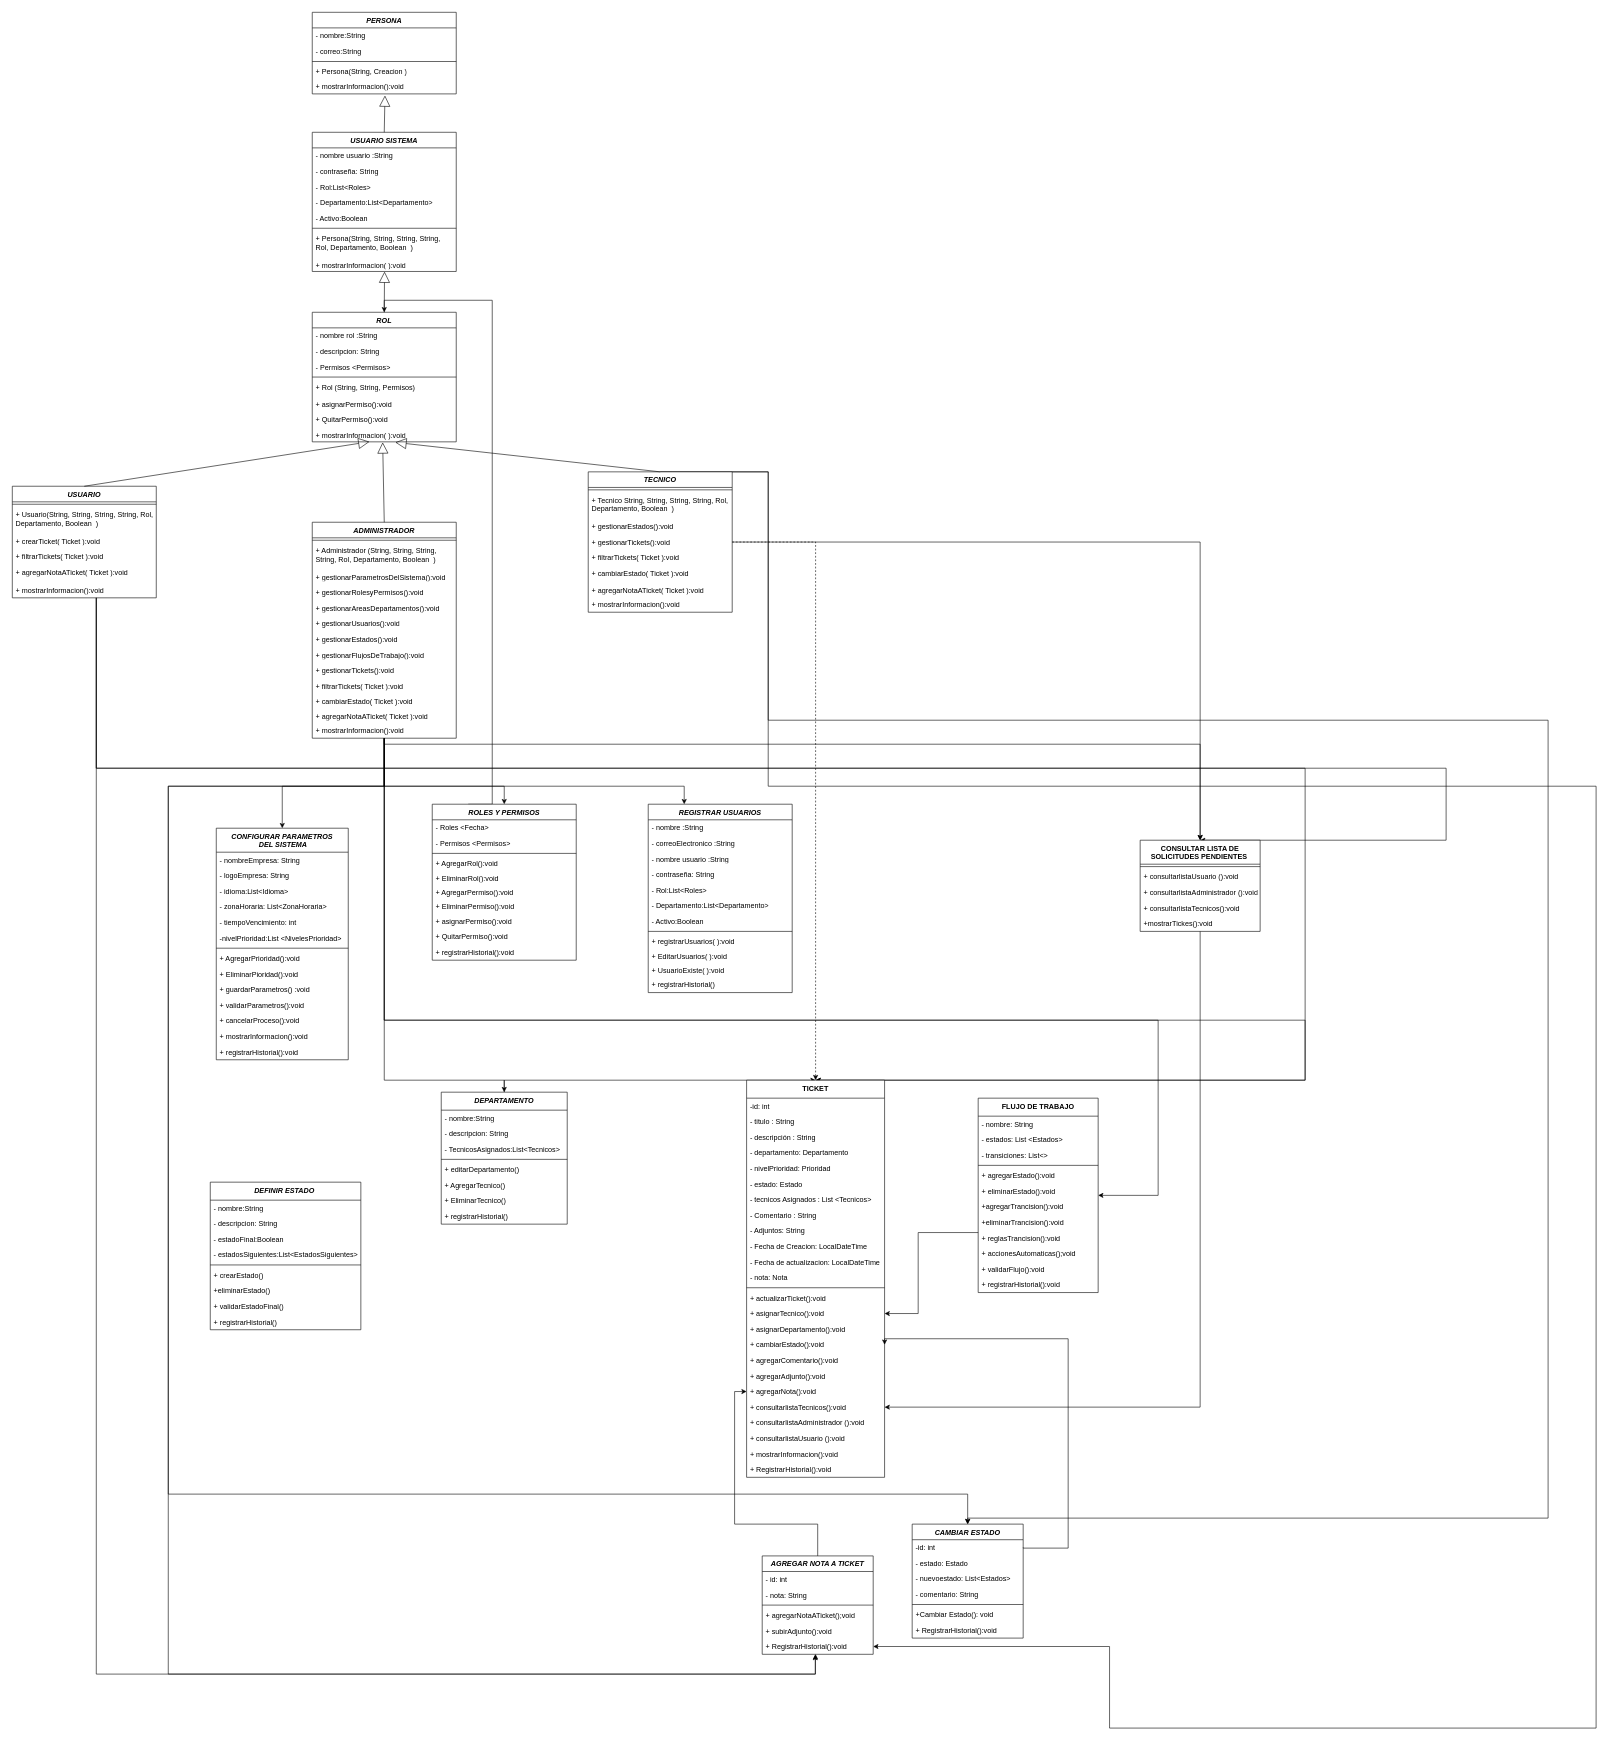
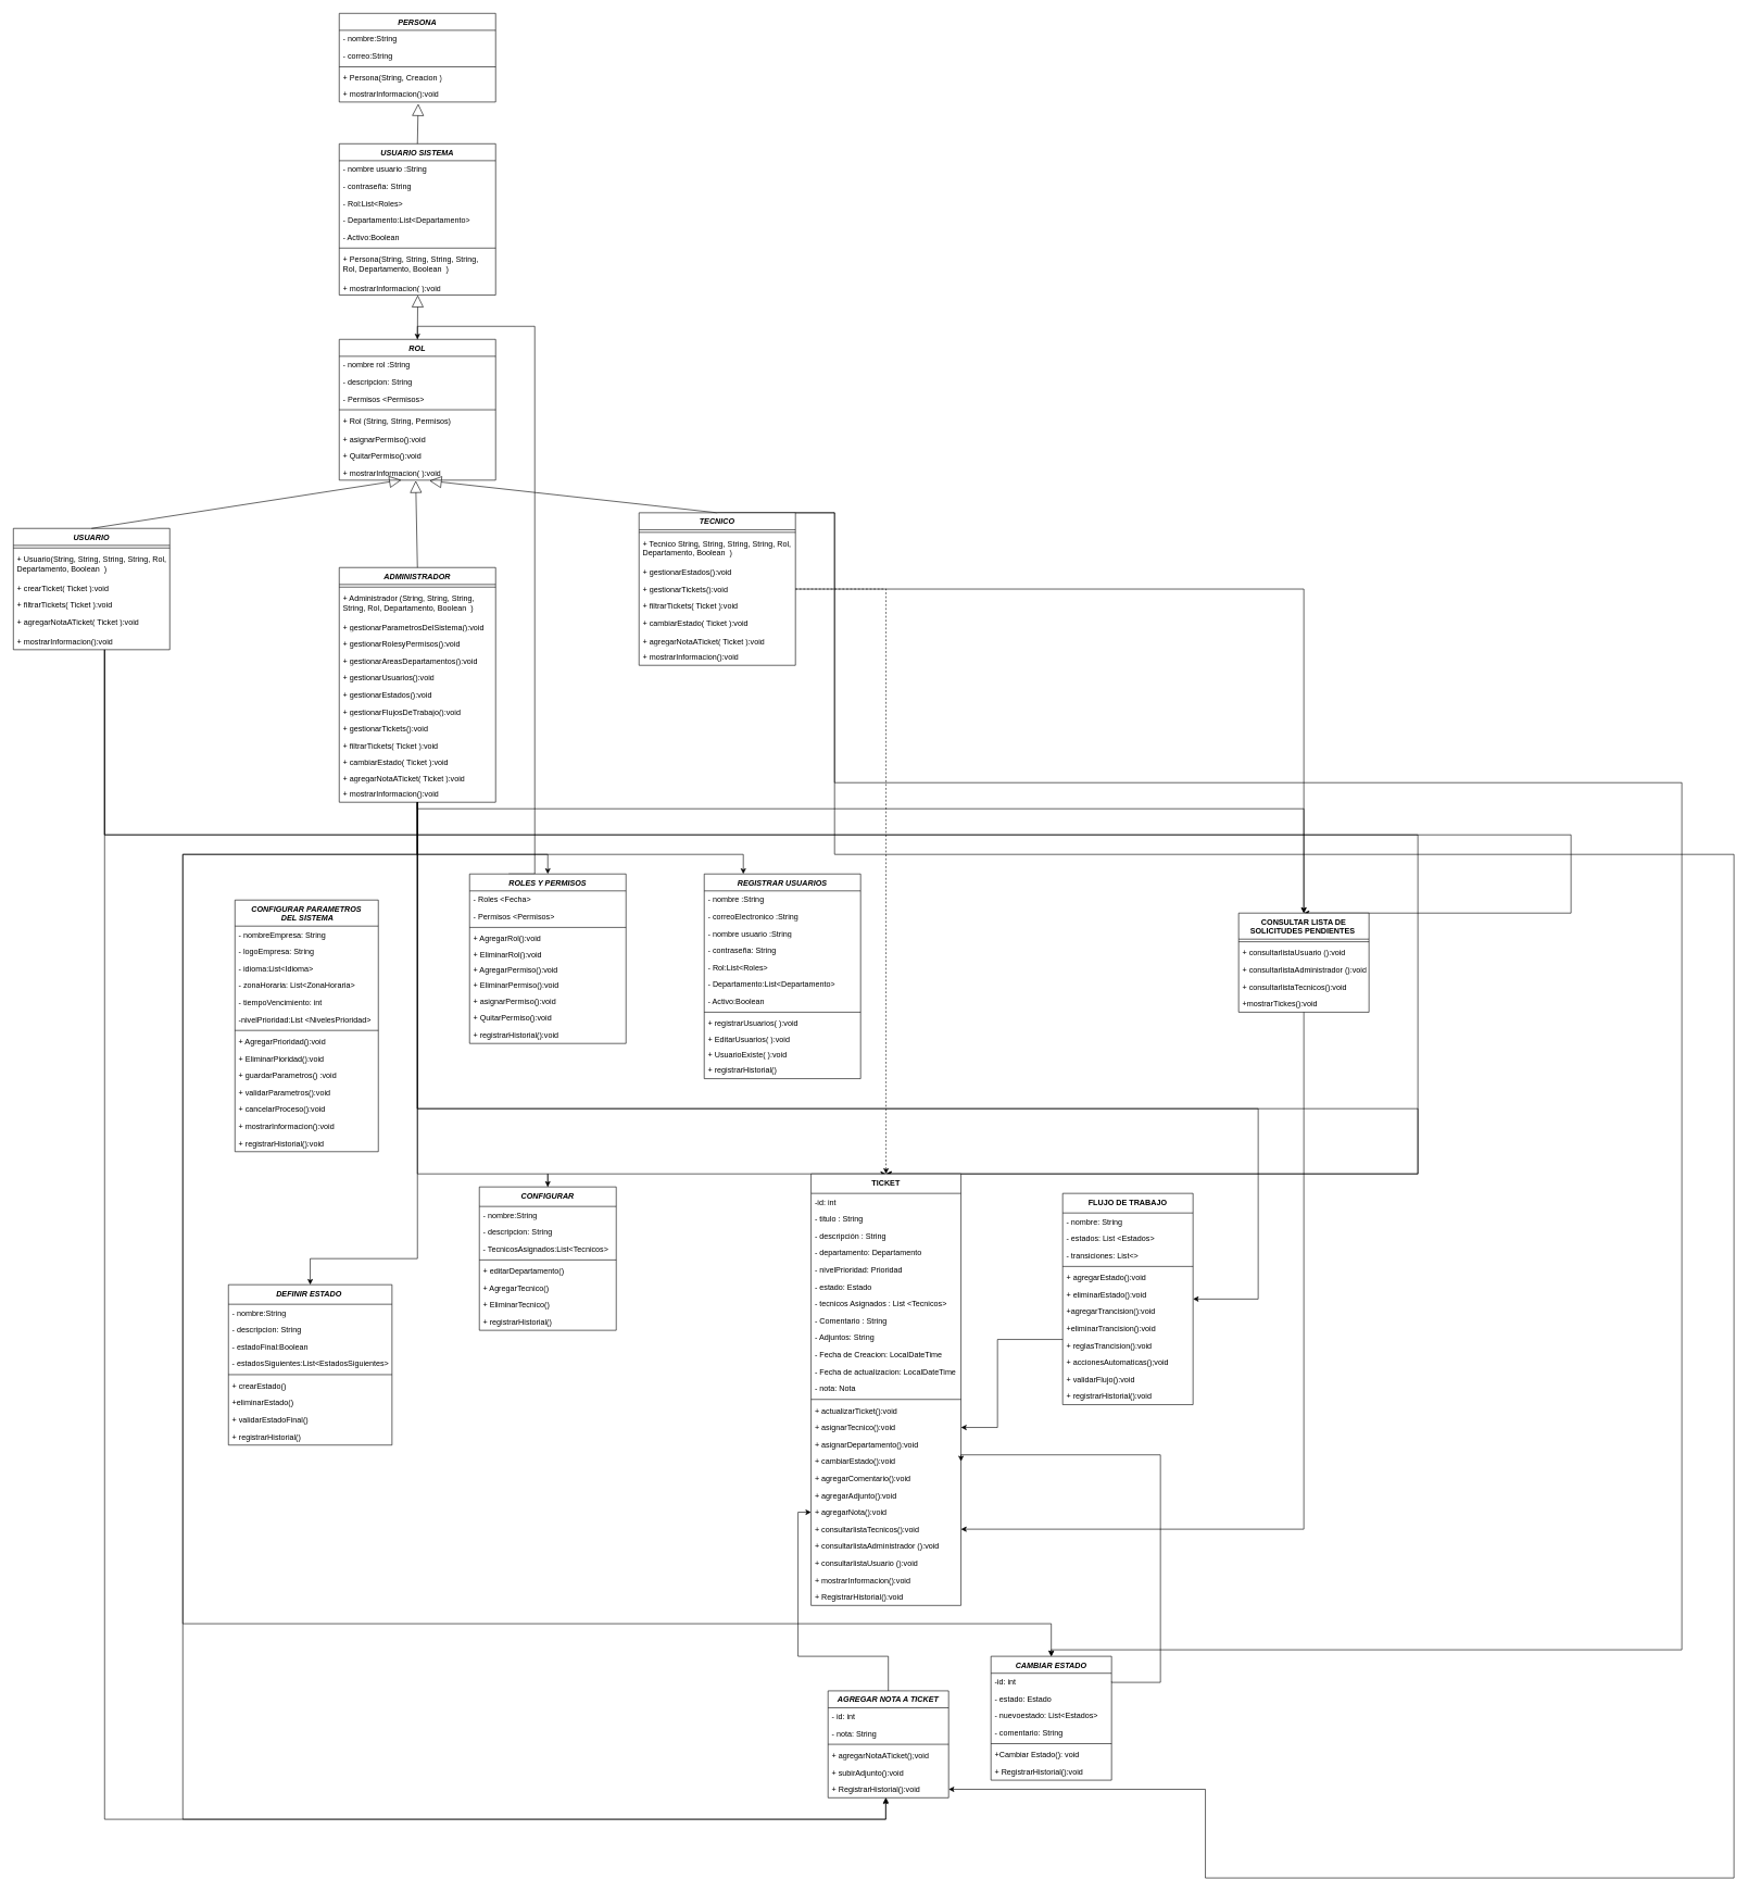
- <mxCell id="28" value="" style="edgeStyle=orthogonalEdgeStyle;rounded=0;orthogonalLoop=1;jettySize=auto;html=1;entryX=0.5;entryY=0;entryDx=0;entryDy=0;" edge="1" parent="1" source="38" target="78"><mxGeometry relative="1" as="geometry"><Array as="points"><mxPoint x="640" y="1310" /><mxPoint x="470" y="1310" /></Array></mxGeometry></mxCell>
- <mxCell id="69" value="DEPARTAMENTO" style="swimlane;fontStyle=3;align=center;verticalAlign=top;childLayout=stackLayout;horizontal=1;startSize=30;horizontalStack=0;resizeParent=1;resizeParentMax=0;resizeLast=0;collapsible=1;marginBottom=0;" vertex="1" parent="1"><mxGeometry x="735" y="1820" width="210" height="220" as="geometry" /></mxCell>
+ <mxCell id="69" value="CONFIGURAR" style="swimlane;fontStyle=3;align=center;verticalAlign=top;childLayout=stackLayout;horizontal=1;startSize=30;horizontalStack=0;resizeParent=1;resizeParentMax=0;resizeLast=0;collapsible=1;marginBottom=0;" vertex="1" parent="1"><mxGeometry x="735" y="1820" width="210" height="220" as="geometry" /></mxCell>
+ <mxCell id="32" style="edgeStyle=orthogonalEdgeStyle;rounded=0;orthogonalLoop=1;jettySize=auto;html=1;entryX=0.5;entryY=0;entryDx=0;entryDy=0;" edge="1" parent="1" source="38" target="128"><mxGeometry relative="1" as="geometry"><Array as="points"><mxPoint x="640" y="1930" /><mxPoint x="476" y="1930" /></Array></mxGeometry></mxCell>
